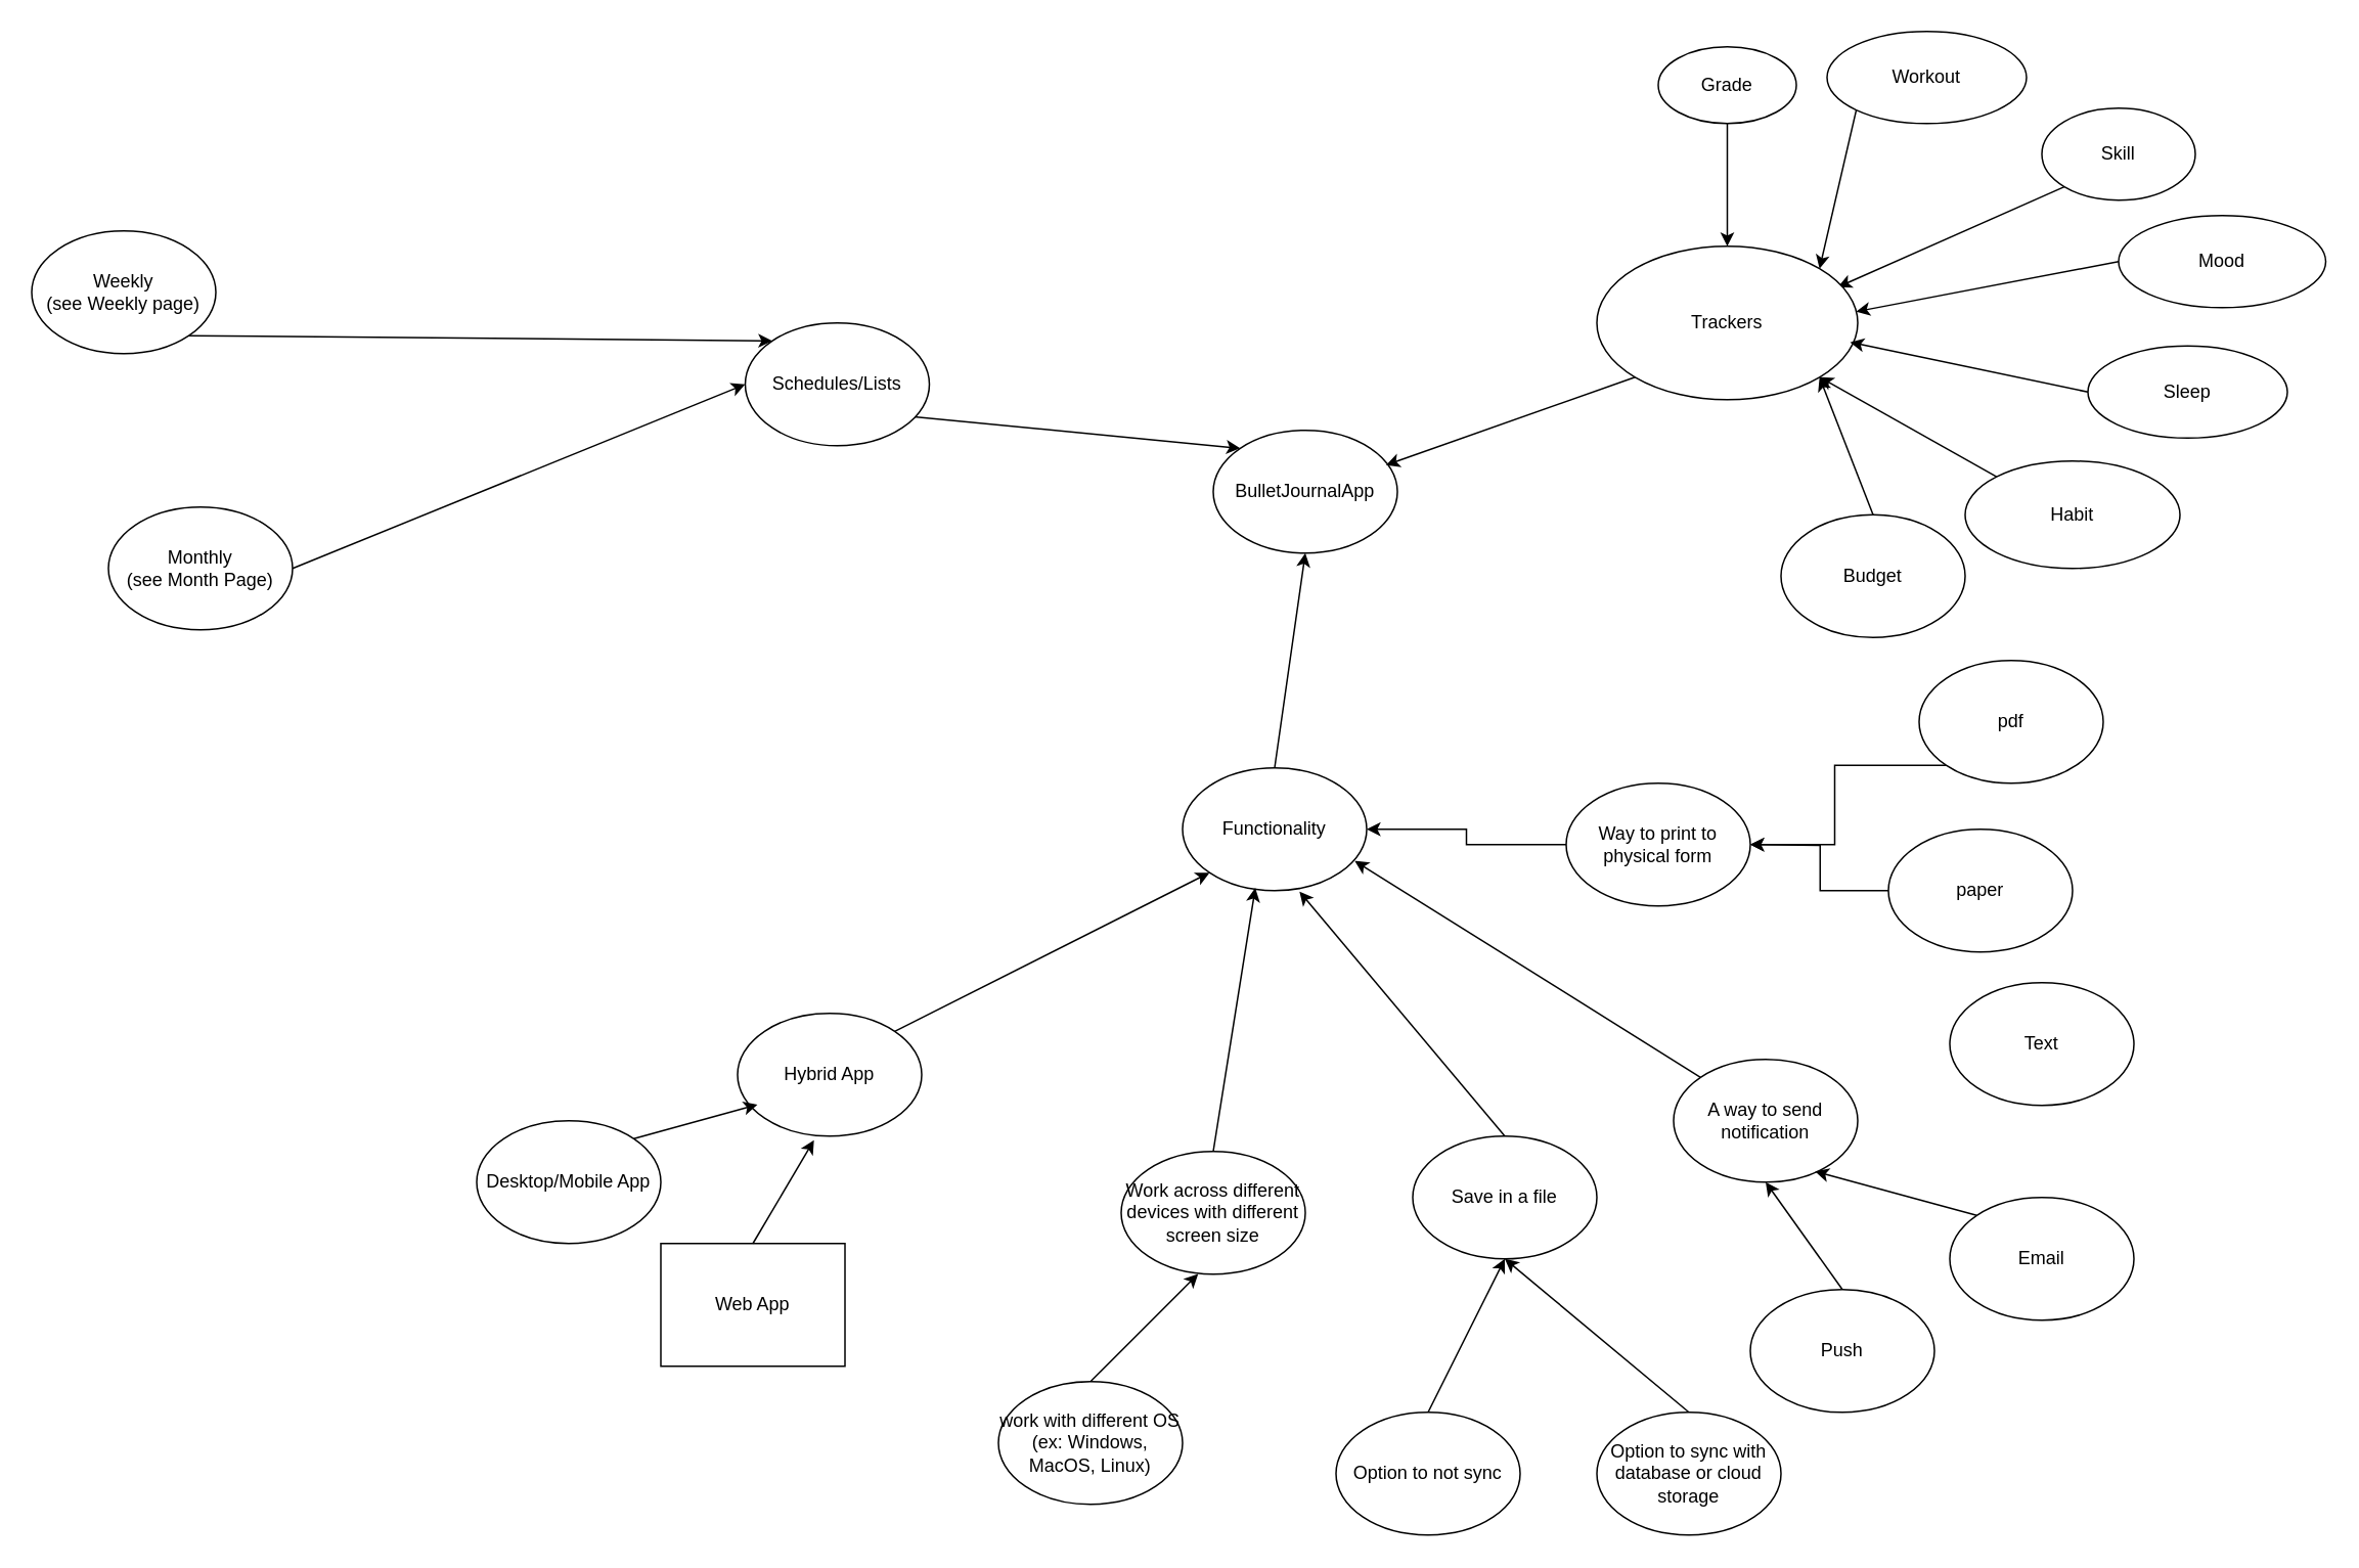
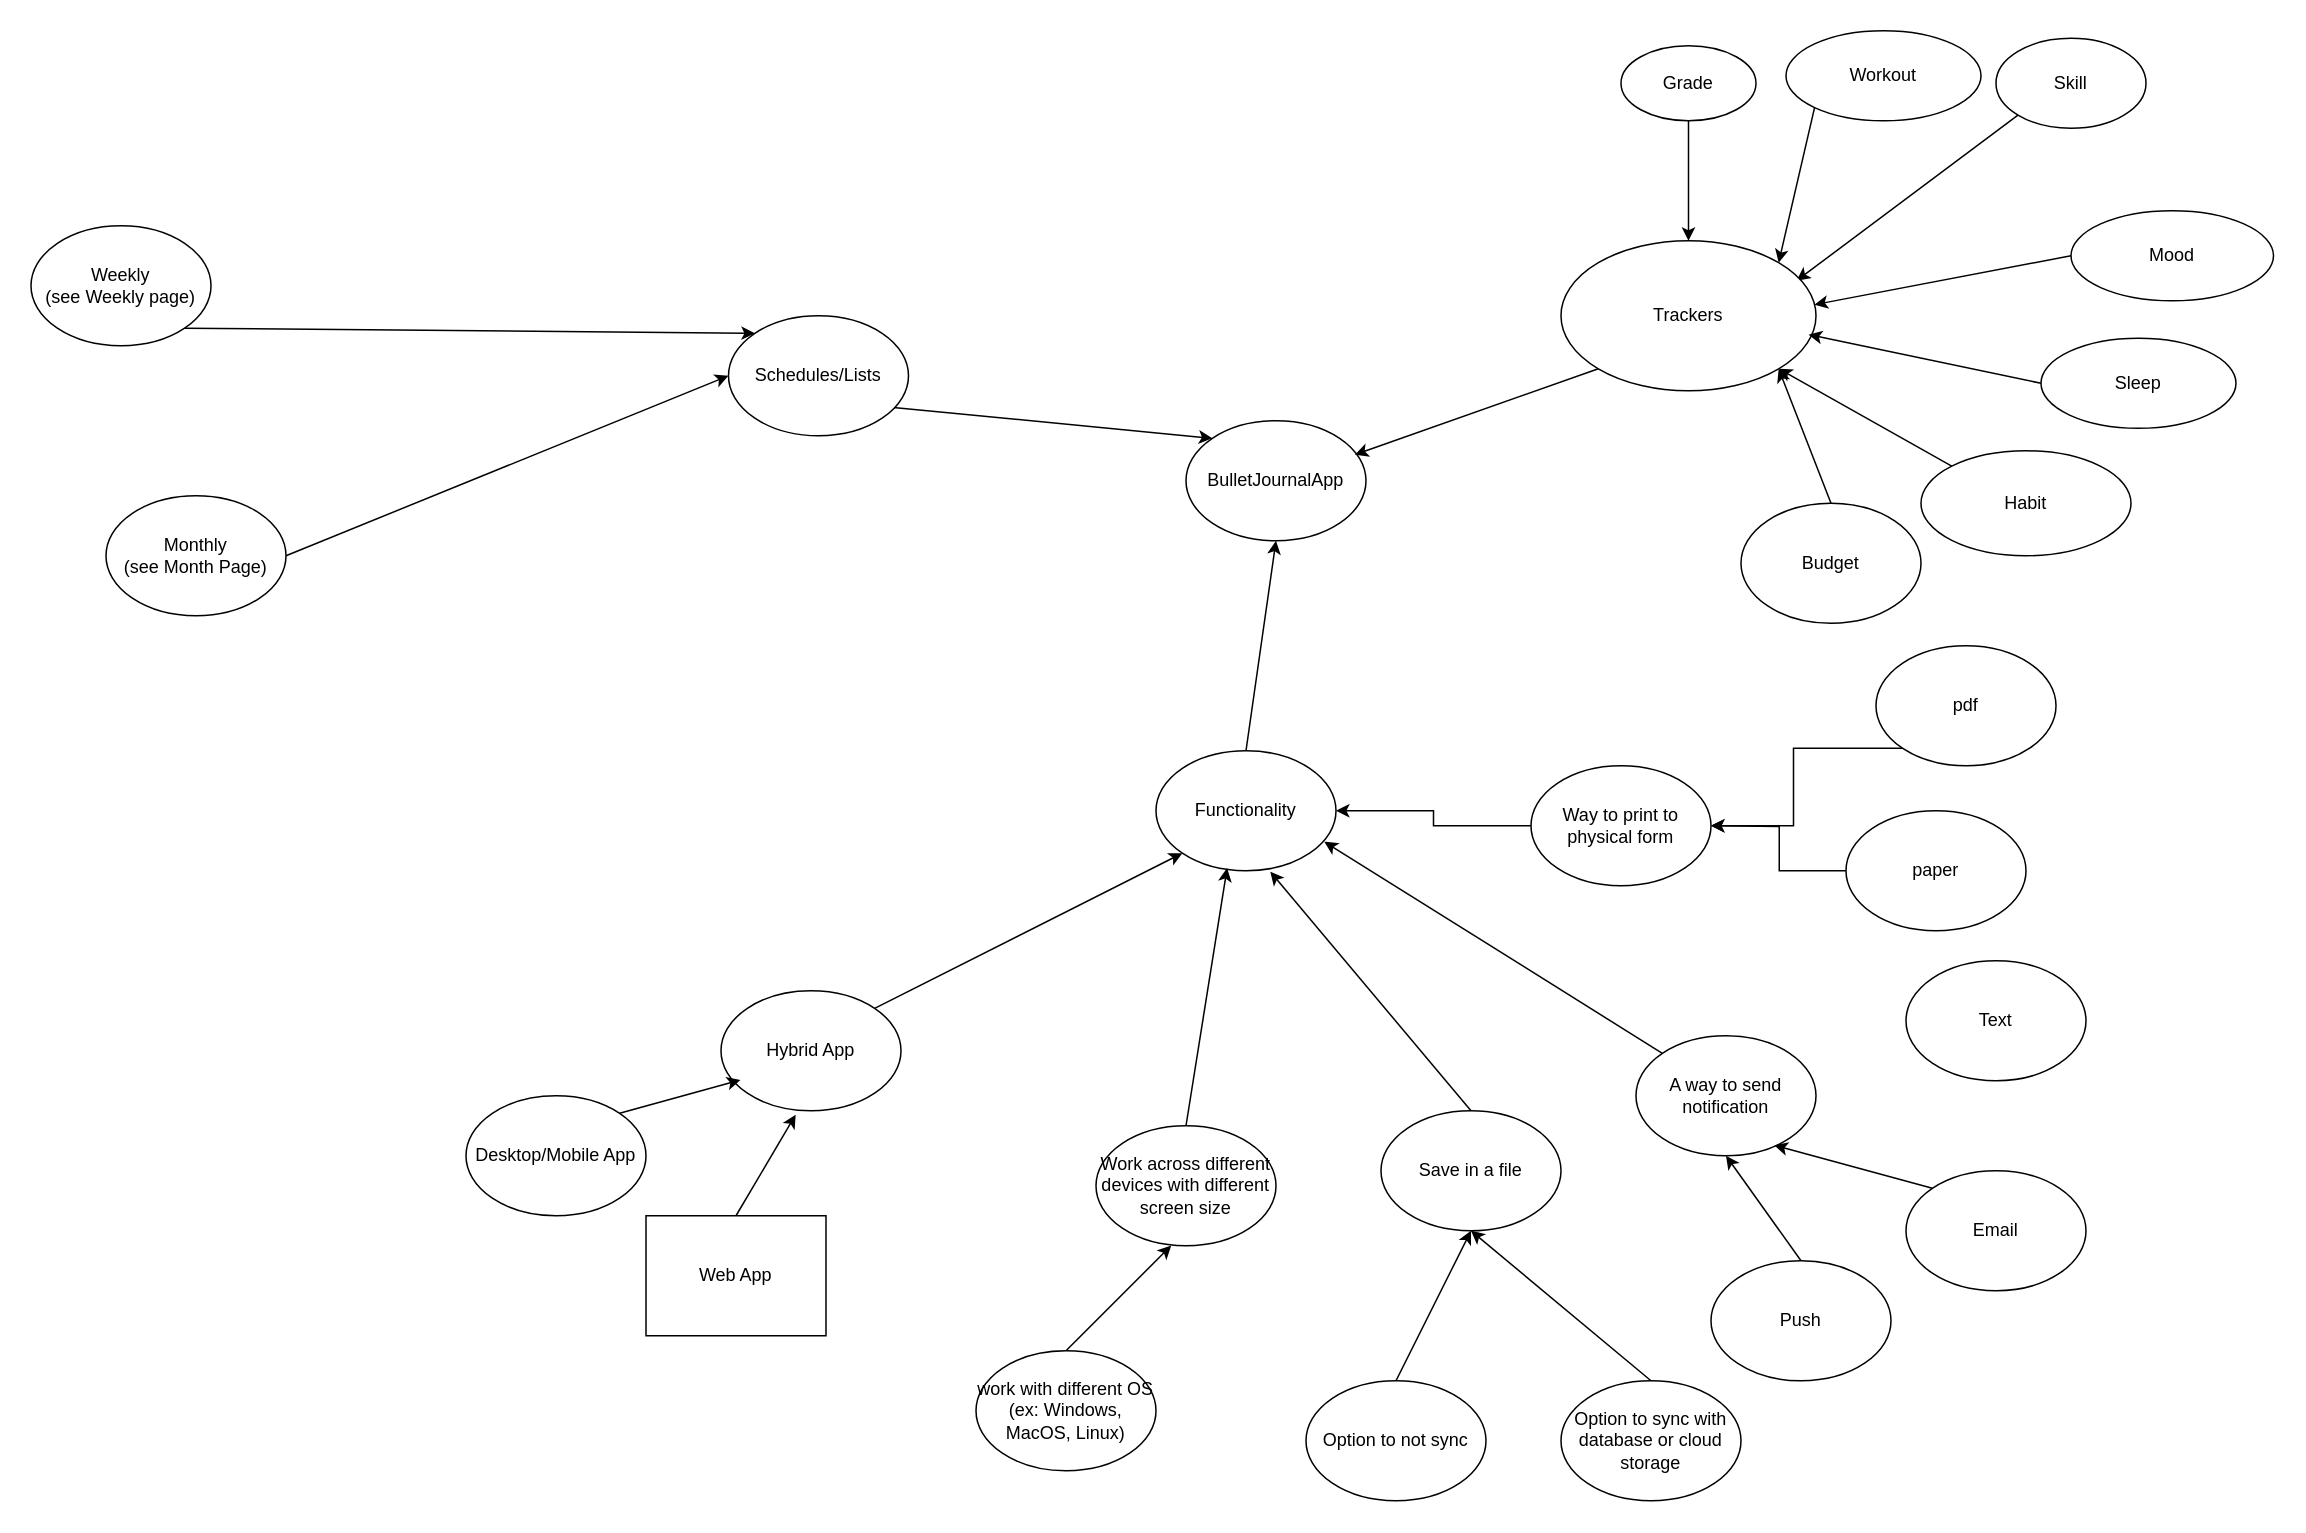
- <mxCell id="10" value="Skill" style="ellipse;whiteSpace=wrap;html=1;" parent="1" vertex="1"><mxGeometry x="1330" y="70" width="100" height="60" as="geometry" /></mxCell>
+ <mxCell id="10" value="Skill" style="ellipse;whiteSpace=wrap;html=1;" parent="1" vertex="1"><mxGeometry x="1330" y="25" width="100" height="60" as="geometry" /></mxCell>
